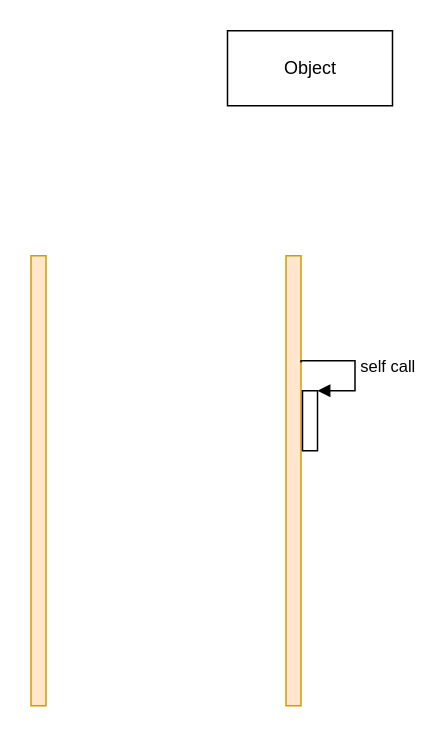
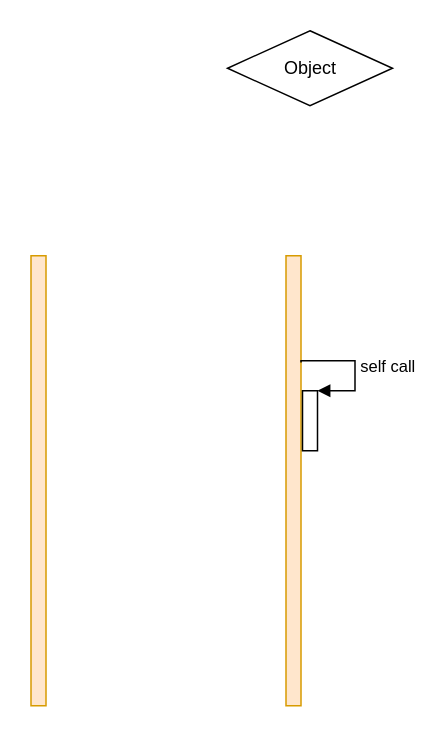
- <mxCell id="4" value="Object" style="html=1;" vertex="1" parent="1"><mxGeometry x="151" y="20" width="110" height="50" as="geometry" /></mxCell>
+ <mxCell id="4" value="Object" style="rhombus;html=1;" vertex="1" parent="1"><mxGeometry x="151" y="20" width="110" height="50" as="geometry" /></mxCell>
